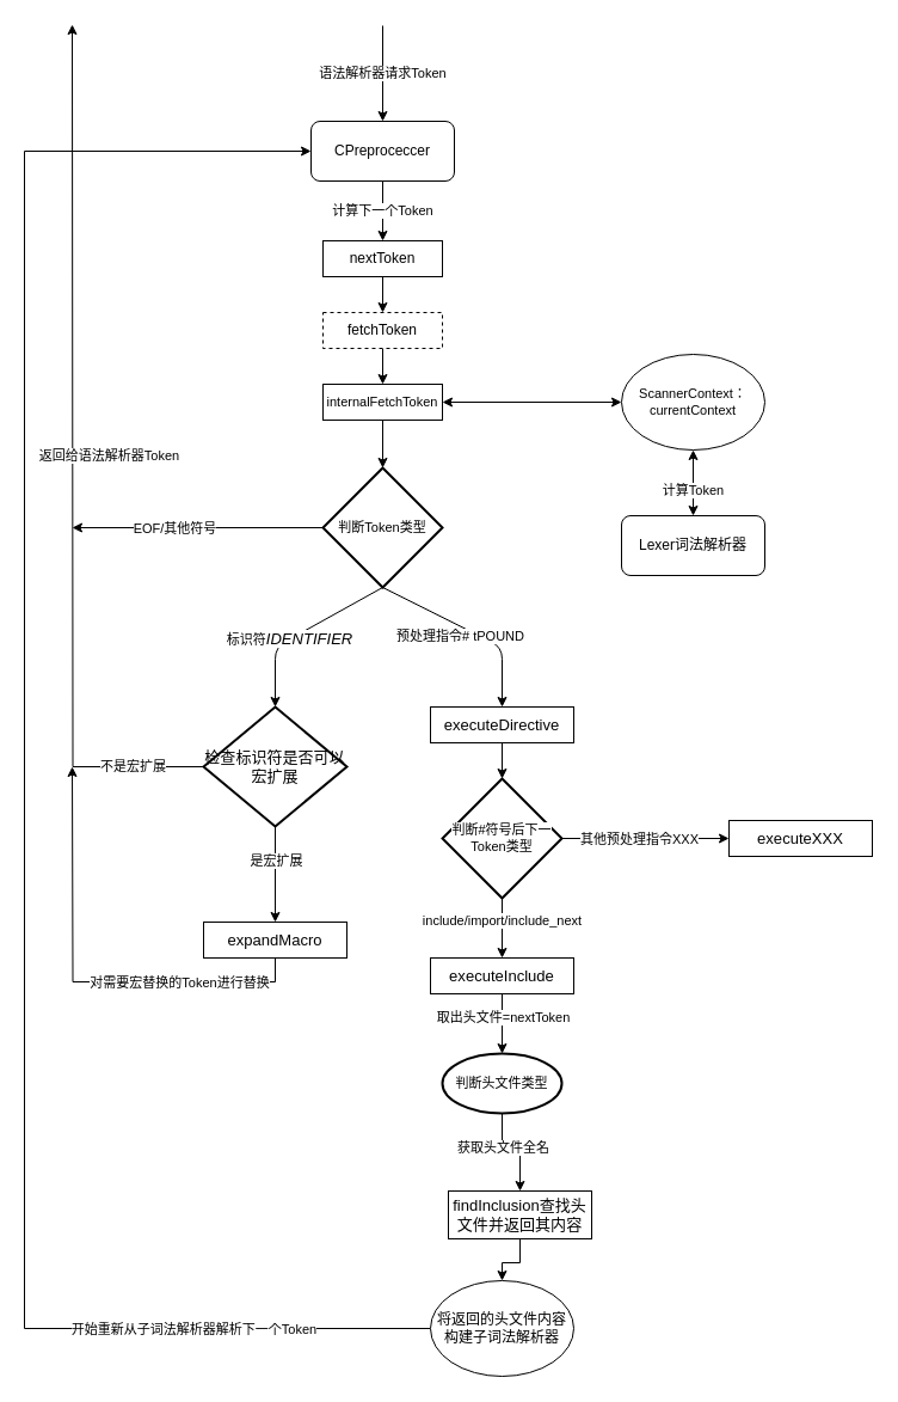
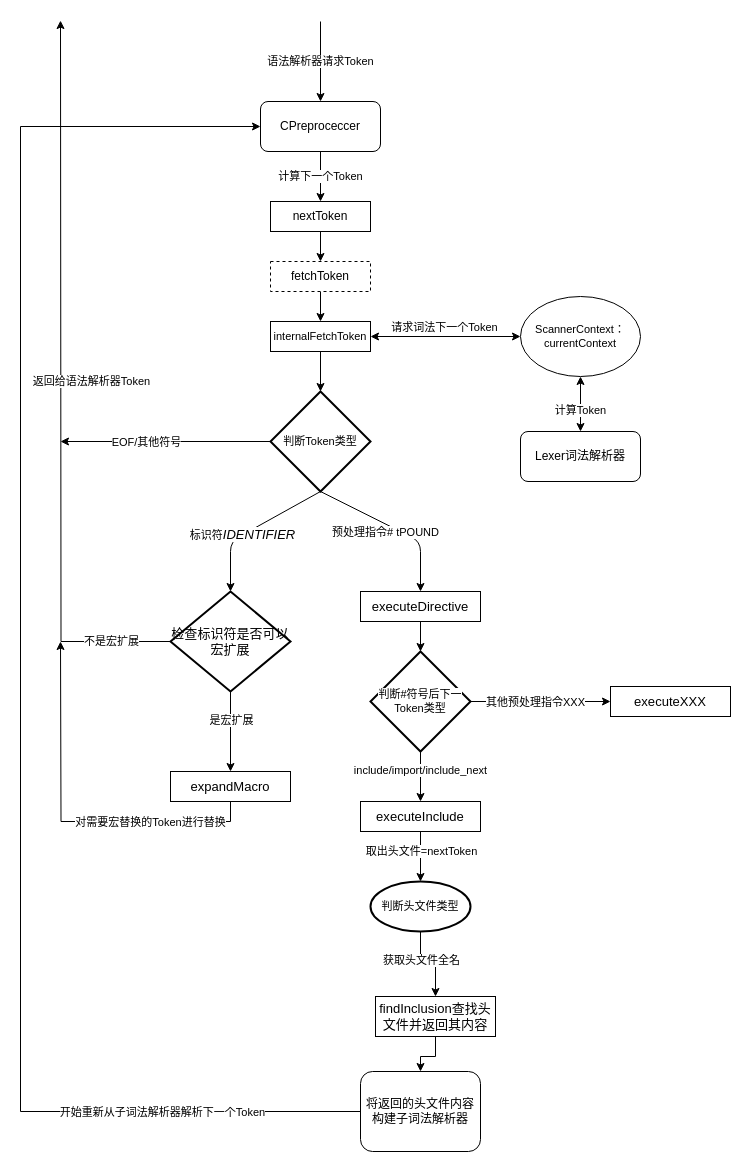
+ <mxCell id="13" value="请求词法下一个Token" style="text;html=1;align=center;verticalAlign=middle;resizable=0;points=[];autosize=1;strokeColor=none;fontSize=11;" parent="1" vertex="1"><mxGeometry x="383.5" y="317" width="120" height="20" as="geometry" /></mxCell>
- <mxCell id="42" value="将返回的头文件内容构建子词法解析器" style="ellipse;whiteSpace=wrap;html=1;fontFamily=Helvetica;" vertex="1" parent="1"><mxGeometry x="360" y="1071" width="120" height="80" as="geometry" /></mxCell>
+ <mxCell id="42" value="将返回的头文件内容构建子词法解析器" style="whiteSpace=wrap;html=1;fontFamily=Helvetica;rounded=1;" vertex="1" parent="1"><mxGeometry x="360" y="1071" width="120" height="80" as="geometry" /></mxCell>
